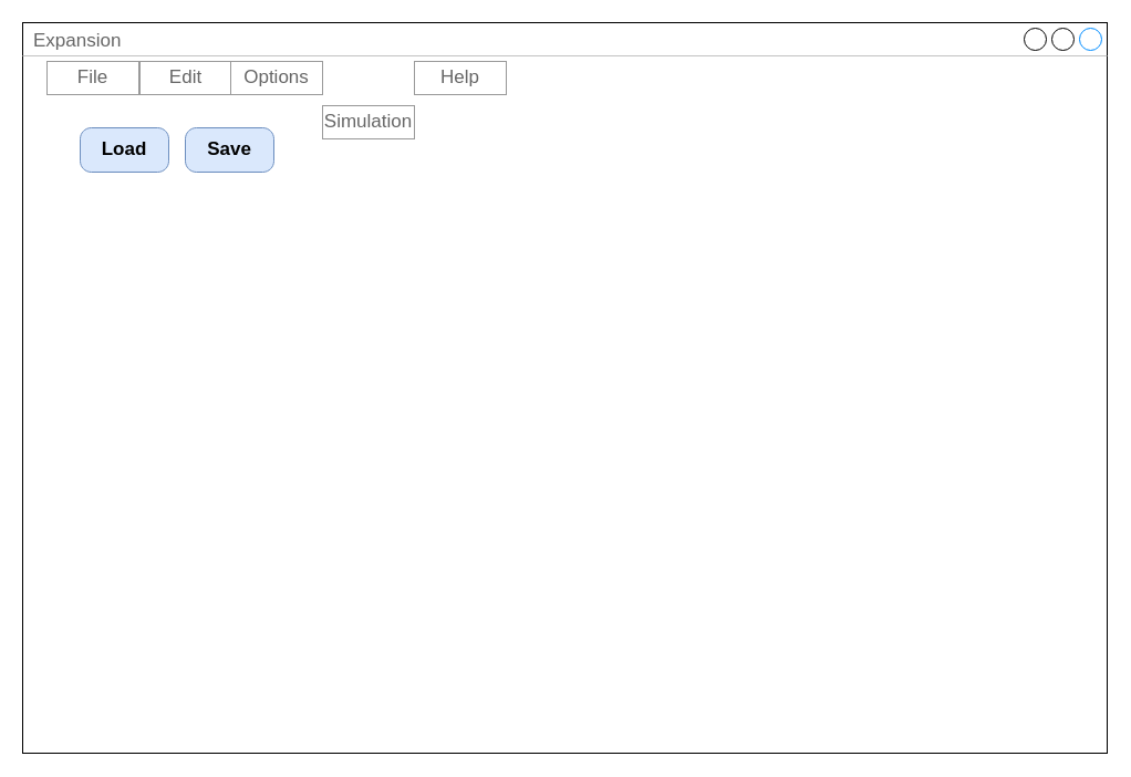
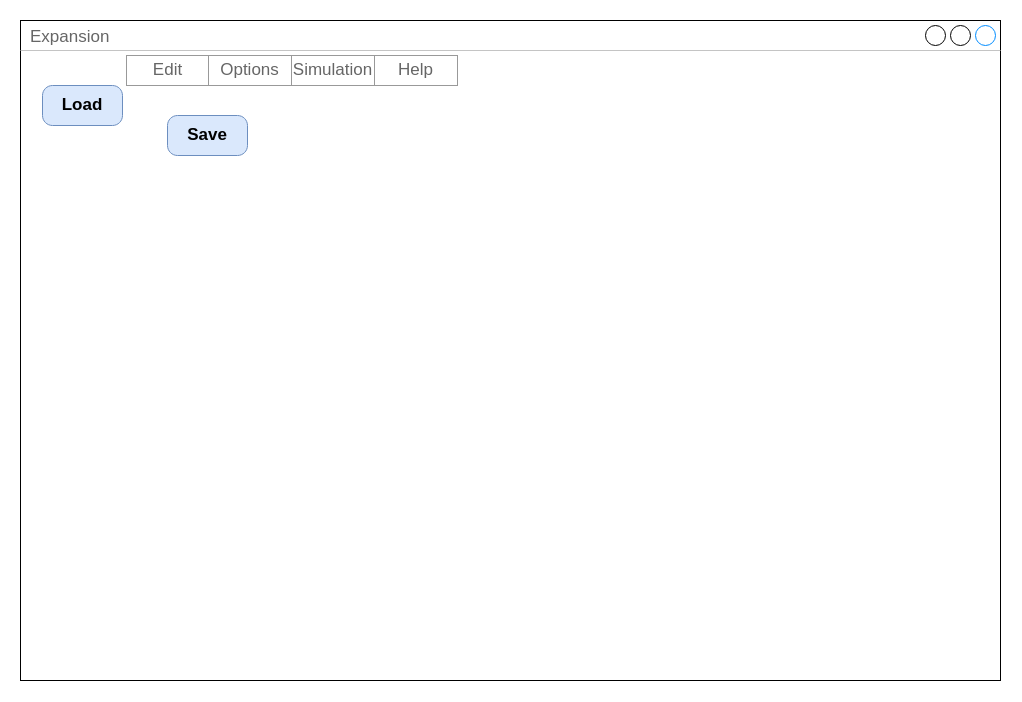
- <mxCell id="4" value="File" style="strokeColor=inherit;fillColor=inherit;gradientColor=inherit;strokeWidth=1;shadow=0;dashed=0;align=center;html=1;shape=mxgraph.mockup.forms.rrect;rSize=0;fontSize=17;fontColor=#666666;whiteSpace=wrap;" vertex="1" parent="2"><mxGeometry width="83" height="30" as="geometry" /></mxCell>
- <mxCell id="7" value="Simulation" style="strokeColor=inherit;fillColor=inherit;gradientColor=inherit;strokeWidth=1;shadow=0;dashed=0;align=center;html=1;shape=mxgraph.mockup.forms.rrect;rSize=0;fontSize=17;fontColor=#666666;whiteSpace=wrap;" vertex="1" parent="2"><mxGeometry x="249" y="40" width="83" height="30" as="geometry" /></mxCell>
+ <mxCell id="7" value="Simulation" style="strokeColor=inherit;fillColor=inherit;gradientColor=inherit;strokeWidth=1;shadow=0;dashed=0;align=center;html=1;shape=mxgraph.mockup.forms.rrect;rSize=0;fontSize=17;fontColor=#666666;whiteSpace=wrap;" vertex="1" parent="2"><mxGeometry x="249" width="83" height="30" as="geometry" /></mxCell>
- <mxCell id="10" value="Load" style="strokeWidth=1;shadow=0;dashed=0;align=center;html=1;shape=mxgraph.mockup.buttons.button;strokeColor=#6c8ebf;mainText=;buttonStyle=round;fontSize=17;fontStyle=1;fillColor=#dae8fc;whiteSpace=wrap;" vertex="1" parent="1"><mxGeometry x="72" y="115" width="80" height="40" as="geometry" /></mxCell>
+ <mxCell id="10" value="Load" style="strokeWidth=1;shadow=0;dashed=0;align=center;html=1;shape=mxgraph.mockup.buttons.button;strokeColor=#6c8ebf;mainText=;buttonStyle=round;fontSize=17;fontStyle=1;fillColor=#dae8fc;whiteSpace=wrap;" vertex="1" parent="1"><mxGeometry x="42" y="85" width="80" height="40" as="geometry" /></mxCell>
